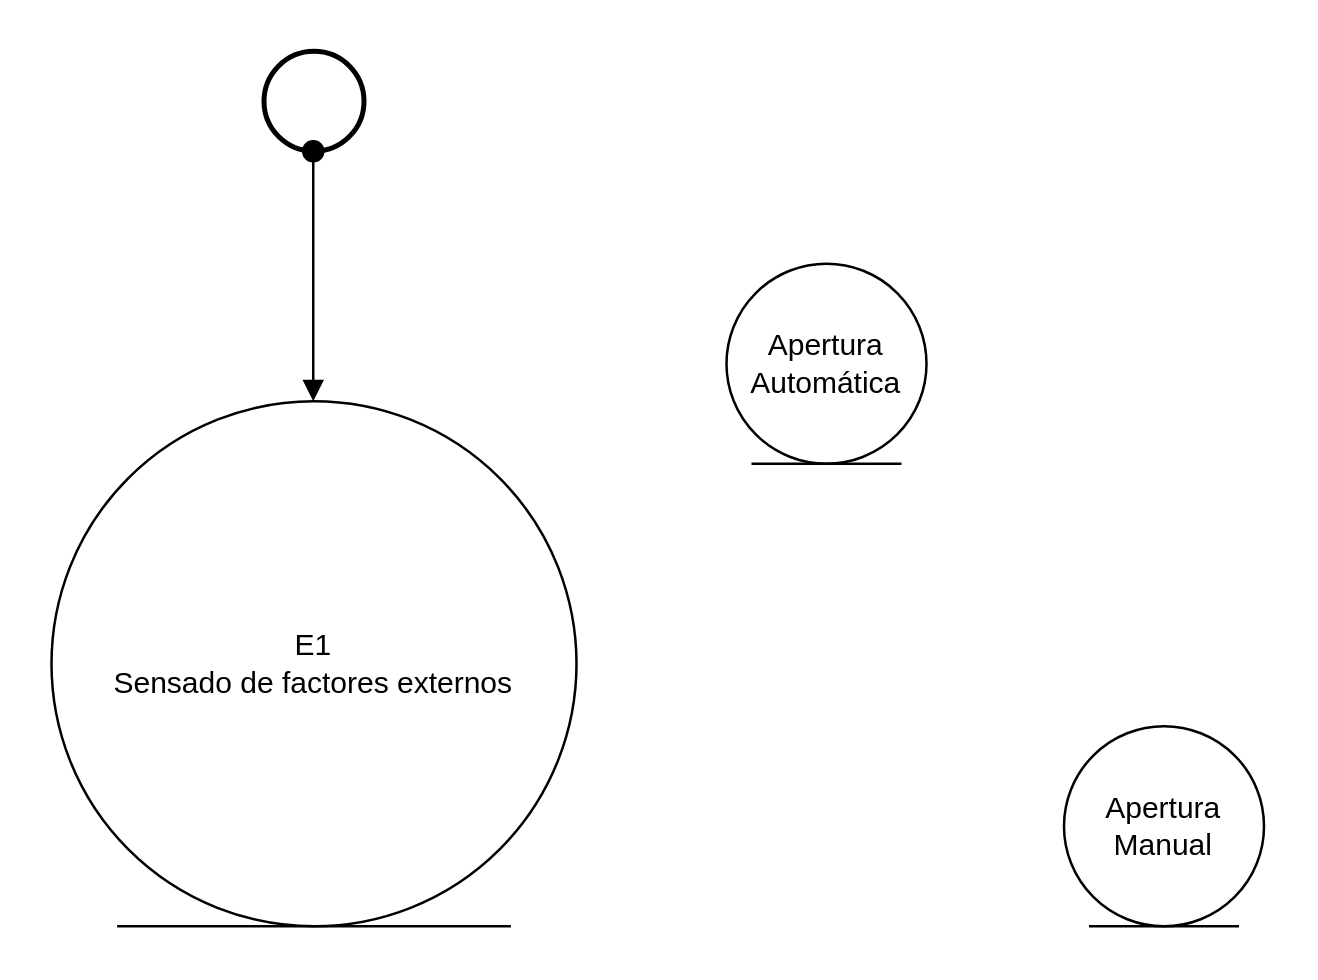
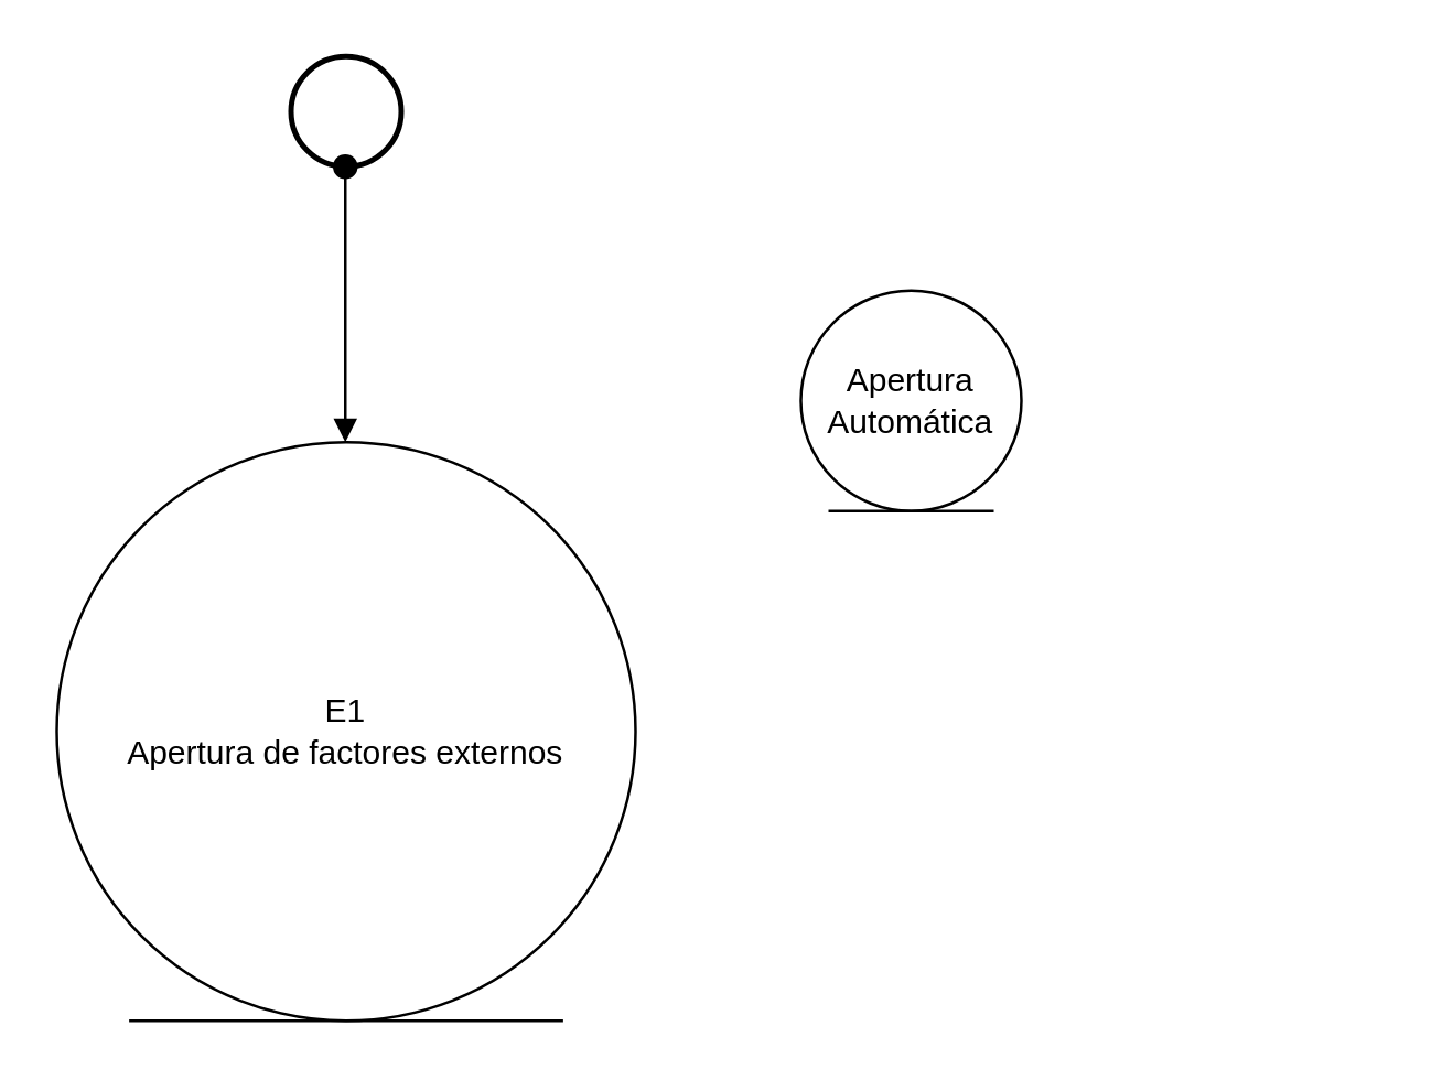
- <mxCell id="3" value="E1&lt;br&gt;Sensado de factores externos" style="ellipse;shape=umlEntity;whiteSpace=wrap;html=1;" vertex="1" parent="1"><mxGeometry x="20" y="160" width="210" height="210" as="geometry" /></mxCell>
+ <mxCell id="3" value="E1&lt;br&gt;Apertura de factores externos" style="ellipse;shape=umlEntity;whiteSpace=wrap;html=1;" vertex="1" parent="1"><mxGeometry x="20" y="160" width="210" height="210" as="geometry" /></mxCell>
- <mxCell id="6" value="Apertura Manual" style="ellipse;shape=umlEntity;whiteSpace=wrap;html=1;" vertex="1" parent="1"><mxGeometry x="425" y="290" width="80" height="80" as="geometry" /></mxCell>
